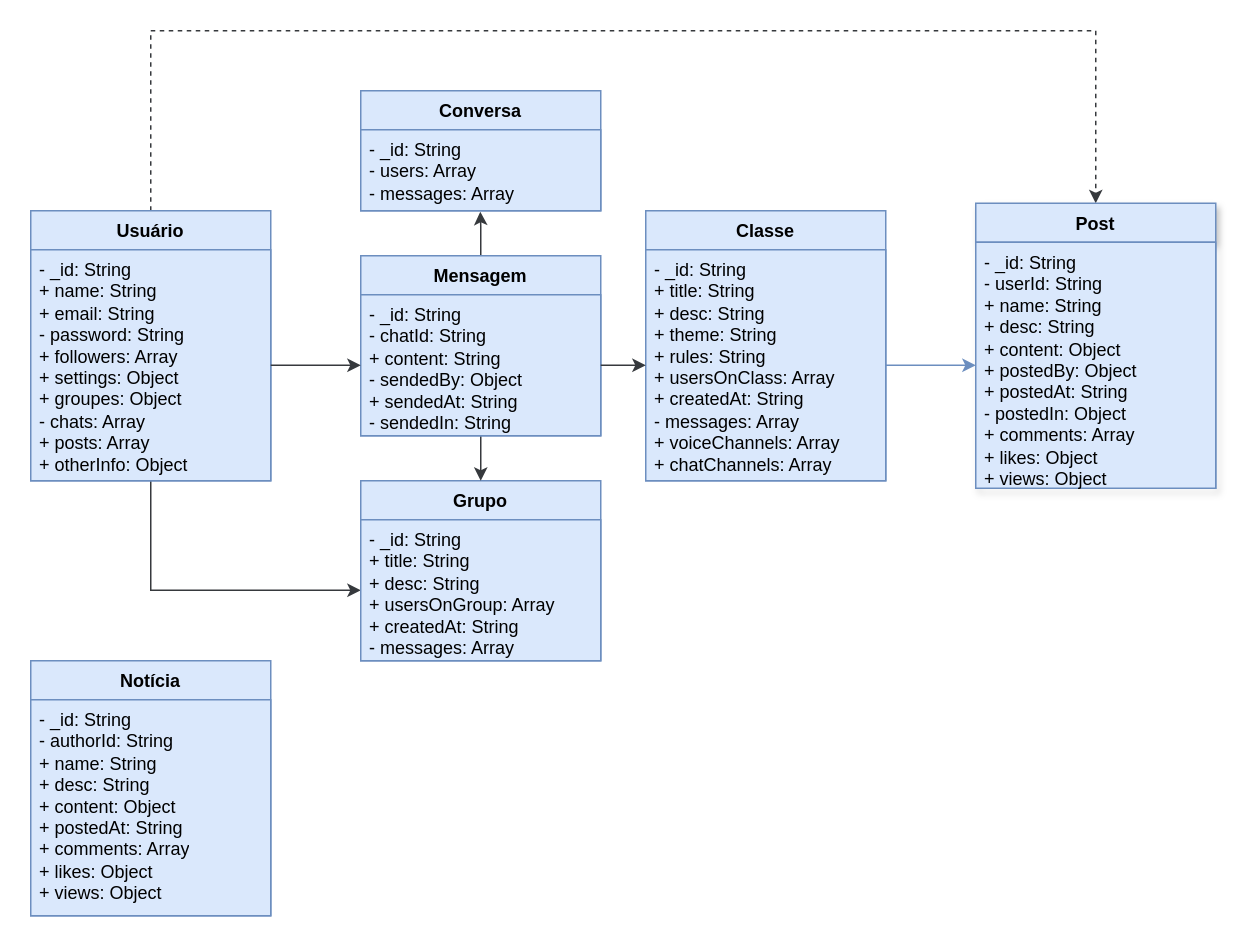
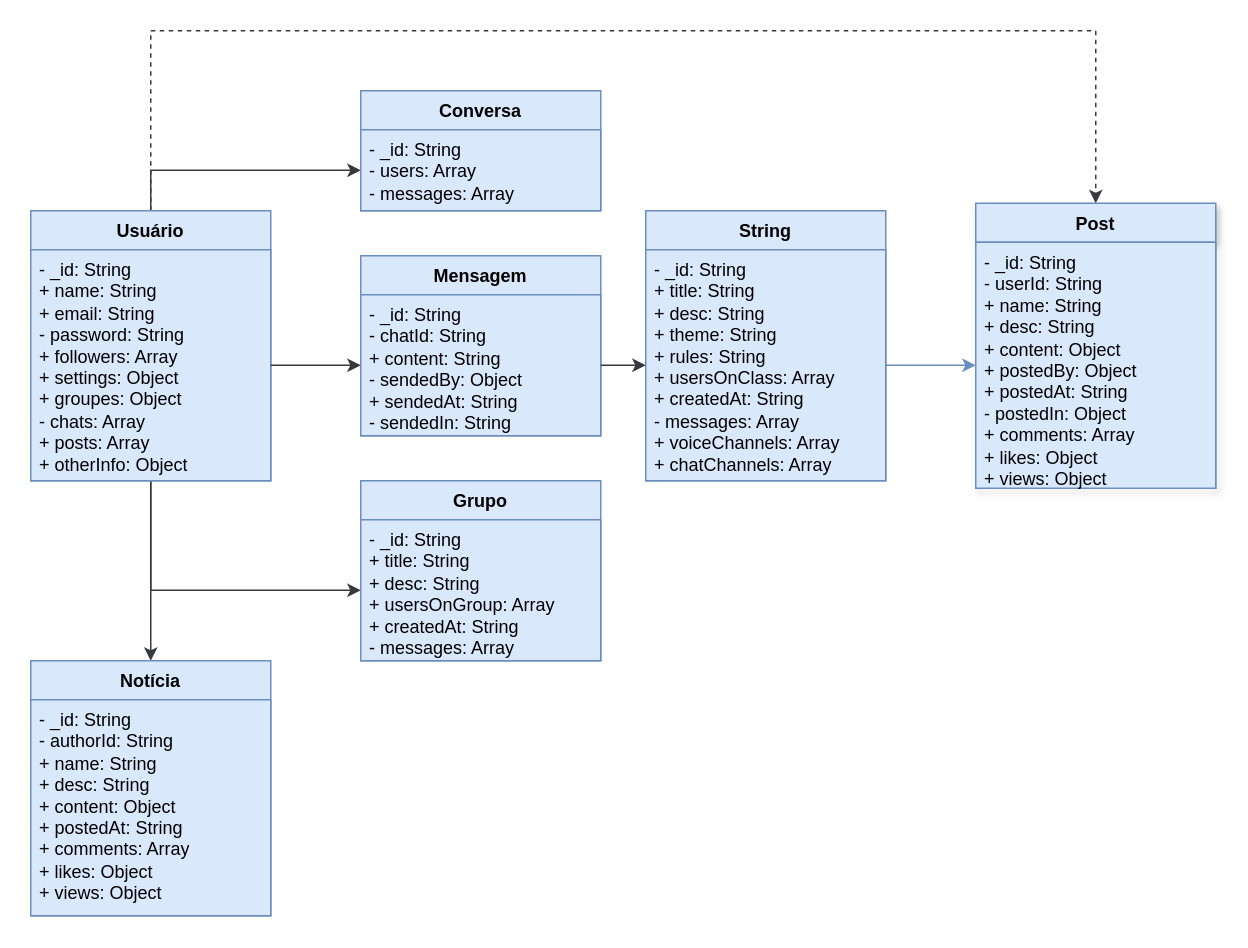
+ <mxCell id="4" style="edgeStyle=orthogonalEdgeStyle;rounded=0;orthogonalLoop=1;jettySize=auto;html=1;entryX=0;entryY=0.5;entryDx=0;entryDy=0;fillColor=#eeeeee;strokeColor=#36393d;" edge="1" parent="1" source="6" target="17"><mxGeometry relative="1" as="geometry"><Array as="points"><mxPoint x="100" y="113" /></Array></mxGeometry></mxCell>
- <mxCell id="18" value="Classe&lt;br&gt;" style="swimlane;fontStyle=1;align=center;verticalAlign=top;childLayout=stackLayout;horizontal=1;startSize=26;horizontalStack=0;resizeParent=1;resizeParentMax=0;resizeLast=0;collapsible=1;marginBottom=0;whiteSpace=wrap;html=1;fillColor=#dae8fc;strokeColor=#6c8ebf;" vertex="1" parent="1"><mxGeometry x="430" y="140" width="160" height="180" as="geometry" /></mxCell>
+ <mxCell id="18" value="String&lt;br&gt;" style="swimlane;fontStyle=1;align=center;verticalAlign=top;childLayout=stackLayout;horizontal=1;startSize=26;horizontalStack=0;resizeParent=1;resizeParentMax=0;resizeLast=0;collapsible=1;marginBottom=0;whiteSpace=wrap;html=1;fillColor=#dae8fc;strokeColor=#6c8ebf;" vertex="1" parent="1"><mxGeometry x="430" y="140" width="160" height="180" as="geometry" /></mxCell>
- <mxCell id="10" style="edgeStyle=orthogonalEdgeStyle;rounded=0;orthogonalLoop=1;jettySize=auto;html=1;entryX=0.498;entryY=1.012;entryDx=0;entryDy=0;entryPerimeter=0;fillColor=#eeeeee;strokeColor=#36393d;" edge="1" parent="1" source="12" target="17"><mxGeometry relative="1" as="geometry" /></mxCell>
- <mxCell id="11" style="edgeStyle=orthogonalEdgeStyle;rounded=0;orthogonalLoop=1;jettySize=auto;html=1;entryX=0.5;entryY=0;entryDx=0;entryDy=0;fillColor=#eeeeee;strokeColor=#36393d;" edge="1" parent="1" source="12" target="8"><mxGeometry relative="1" as="geometry" /></mxCell>
+ <mxCell id="5" style="edgeStyle=orthogonalEdgeStyle;rounded=0;orthogonalLoop=1;jettySize=auto;html=1;entryX=0.5;entryY=0;entryDx=0;entryDy=0;fillColor=#eeeeee;strokeColor=#36393d;" edge="1" parent="1" source="6" target="20"><mxGeometry relative="1" as="geometry" /></mxCell>
